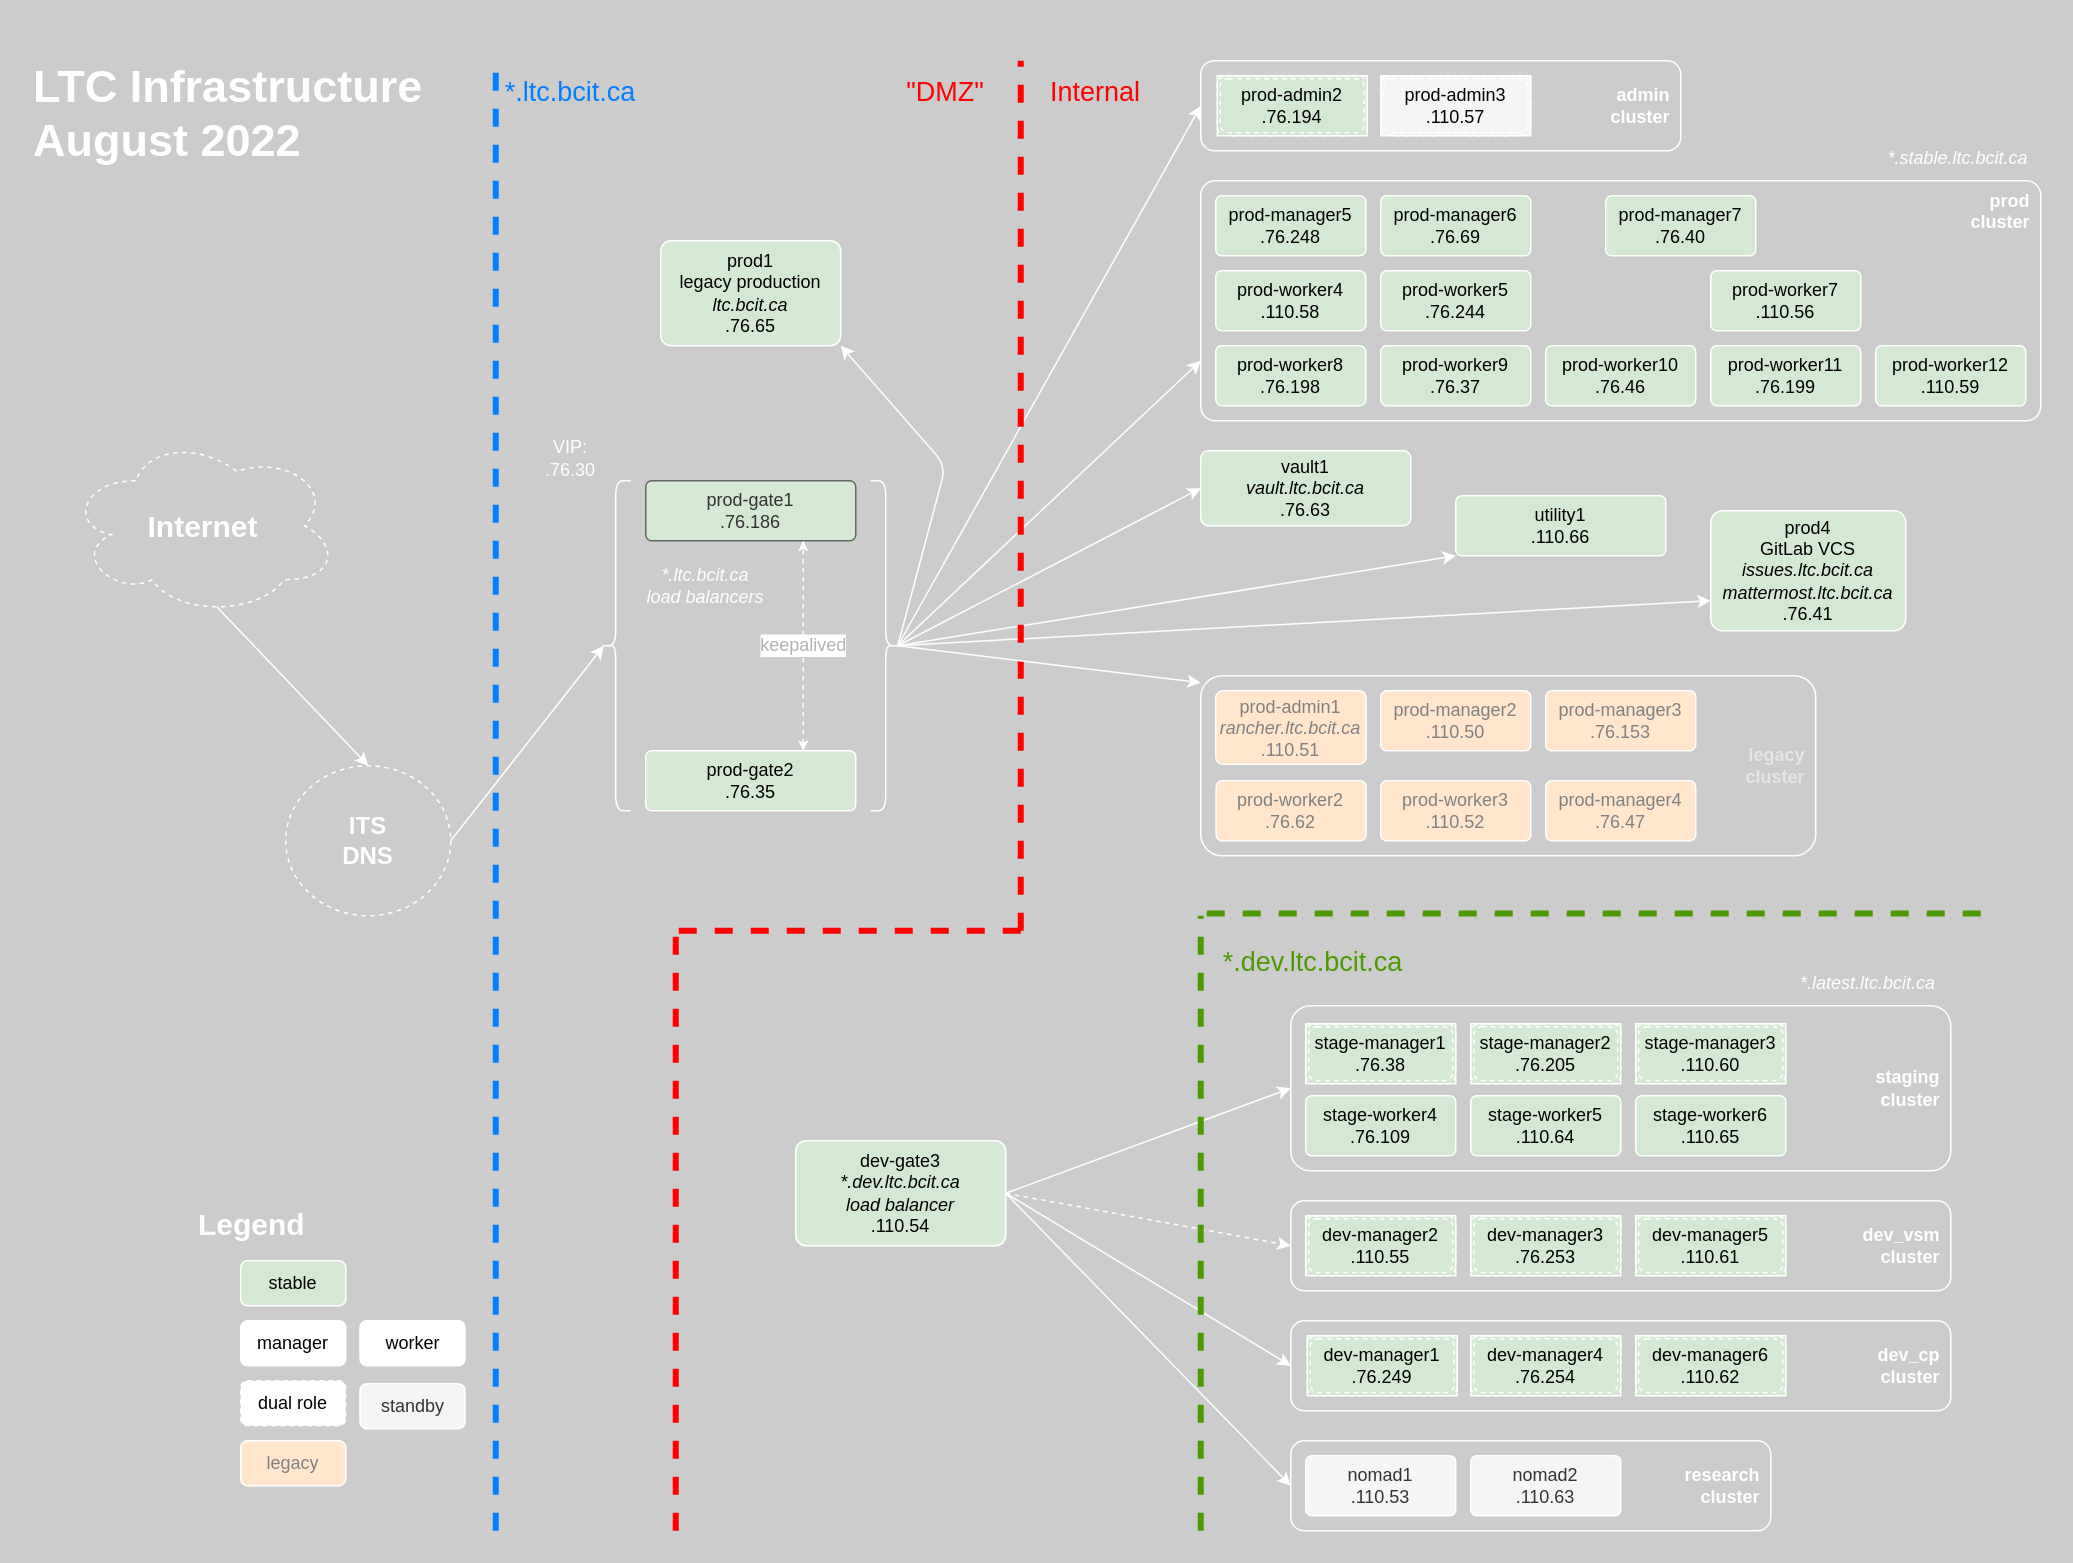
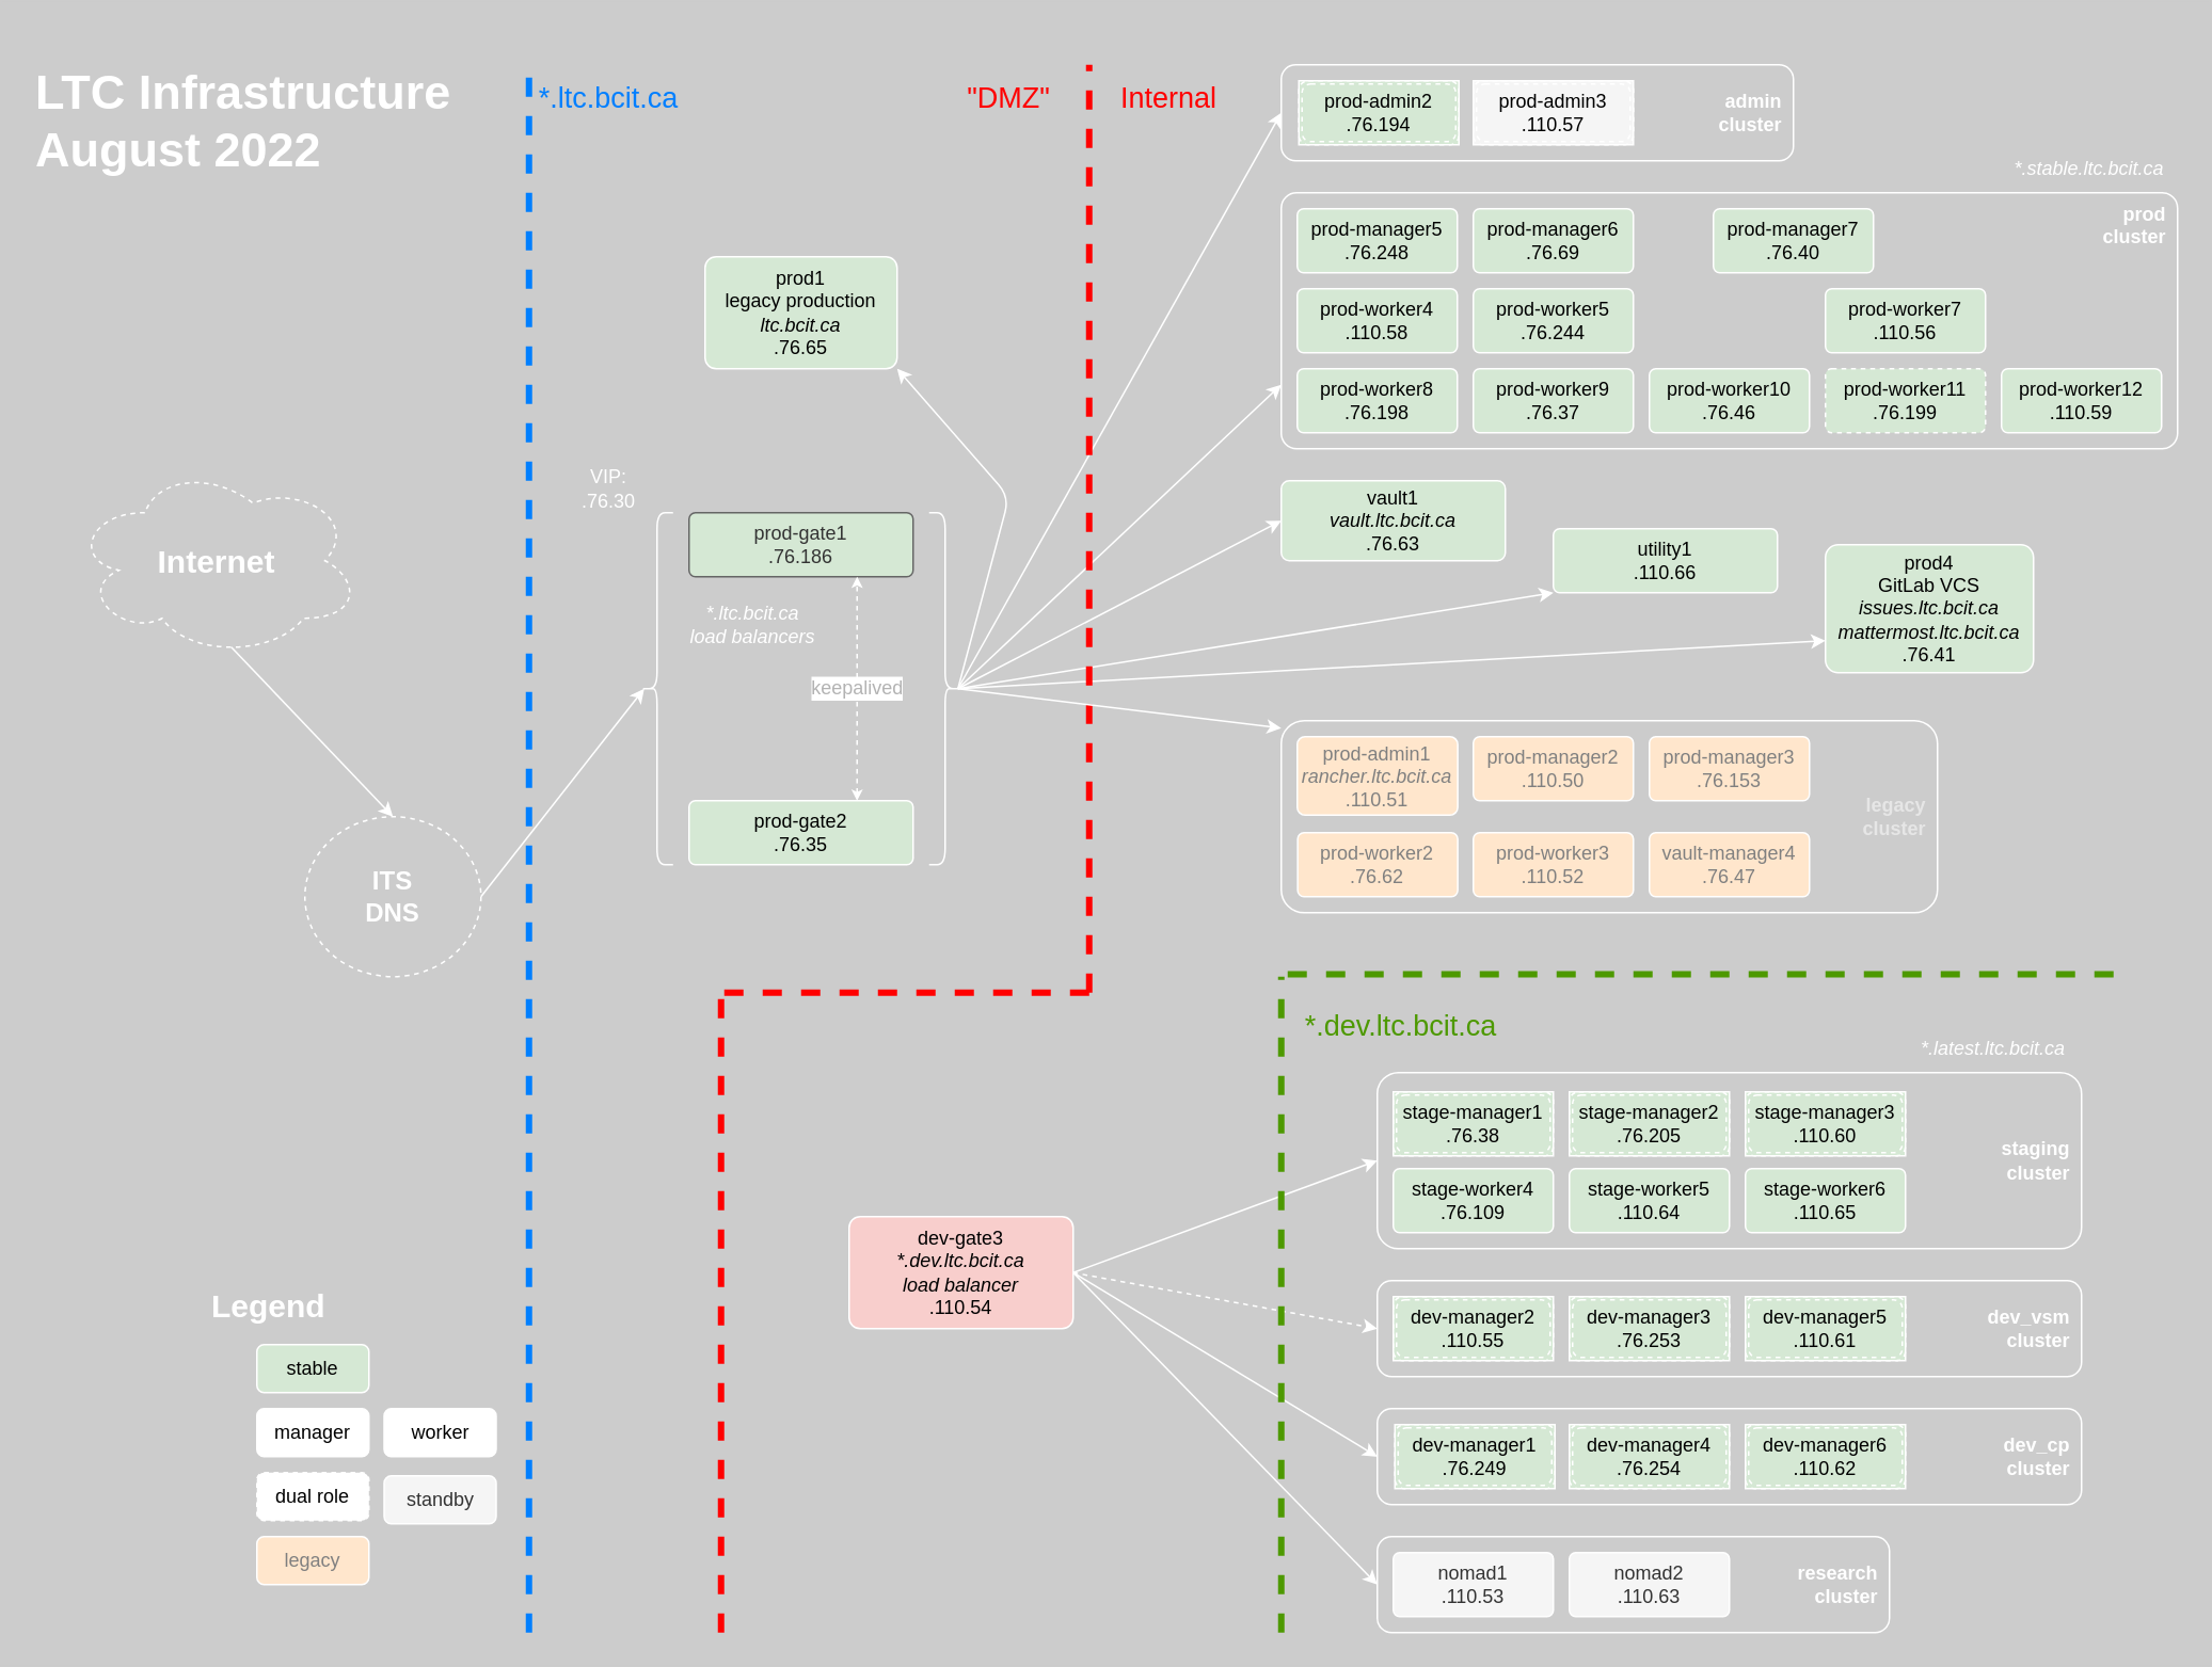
- <mxCell id="99" value="prod-worker11&lt;br&gt;.76.199" style="rounded=1;arcSize=10;whiteSpace=wrap;html=1;align=center;fillColor=#d5e8d4;strokeColor=#FFFFFF;" parent="1" vertex="1"><mxGeometry x="1140" y="230" width="100" height="40" as="geometry" /></mxCell>
+ <mxCell id="99" value="prod-worker11&lt;br&gt;.76.199" style="rounded=1;arcSize=10;whiteSpace=wrap;html=1;align=center;fillColor=#d5e8d4;strokeColor=#FFFFFF;dashed=1;" parent="1" vertex="1"><mxGeometry x="1140" y="230" width="100" height="40" as="geometry" /></mxCell>
- <mxCell id="33" value="&lt;font color=&quot;#808080&quot;&gt;prod-manager4&lt;br&gt;.76.47&lt;/font&gt;" style="rounded=1;arcSize=10;whiteSpace=wrap;html=1;align=center;fillColor=#ffe6cc;strokeColor=#FFFFFF;" parent="30" vertex="1"><mxGeometry x="230" y="70" width="100" height="40" as="geometry" /></mxCell>
+ <mxCell id="33" value="&lt;font color=&quot;#808080&quot;&gt;vault-manager4&lt;br&gt;.76.47&lt;/font&gt;" style="rounded=1;arcSize=10;whiteSpace=wrap;html=1;align=center;fillColor=#ffe6cc;strokeColor=#FFFFFF;" parent="30" vertex="1"><mxGeometry x="230" y="70" width="100" height="40" as="geometry" /></mxCell>
- <mxCell id="12" value="dev-gate3&lt;br&gt;&lt;i&gt;*.dev.ltc.bcit.ca&lt;br&gt;load balancer&lt;br&gt;&lt;/i&gt;.110.54" style="rounded=1;arcSize=10;whiteSpace=wrap;html=1;align=center;fillColor=#d5e8d4;strokeColor=#FFFFFF;" parent="1" vertex="1"><mxGeometry x="530" y="760" width="140" height="70" as="geometry" /></mxCell>
+ <mxCell id="12" value="dev-gate3&lt;br&gt;&lt;i&gt;*.dev.ltc.bcit.ca&lt;br&gt;load balancer&lt;br&gt;&lt;/i&gt;.110.54" style="rounded=1;arcSize=10;whiteSpace=wrap;html=1;align=center;fillColor=#f8cecc;strokeColor=#FFFFFF;" parent="1" vertex="1"><mxGeometry x="530" y="760" width="140" height="70" as="geometry" /></mxCell>
